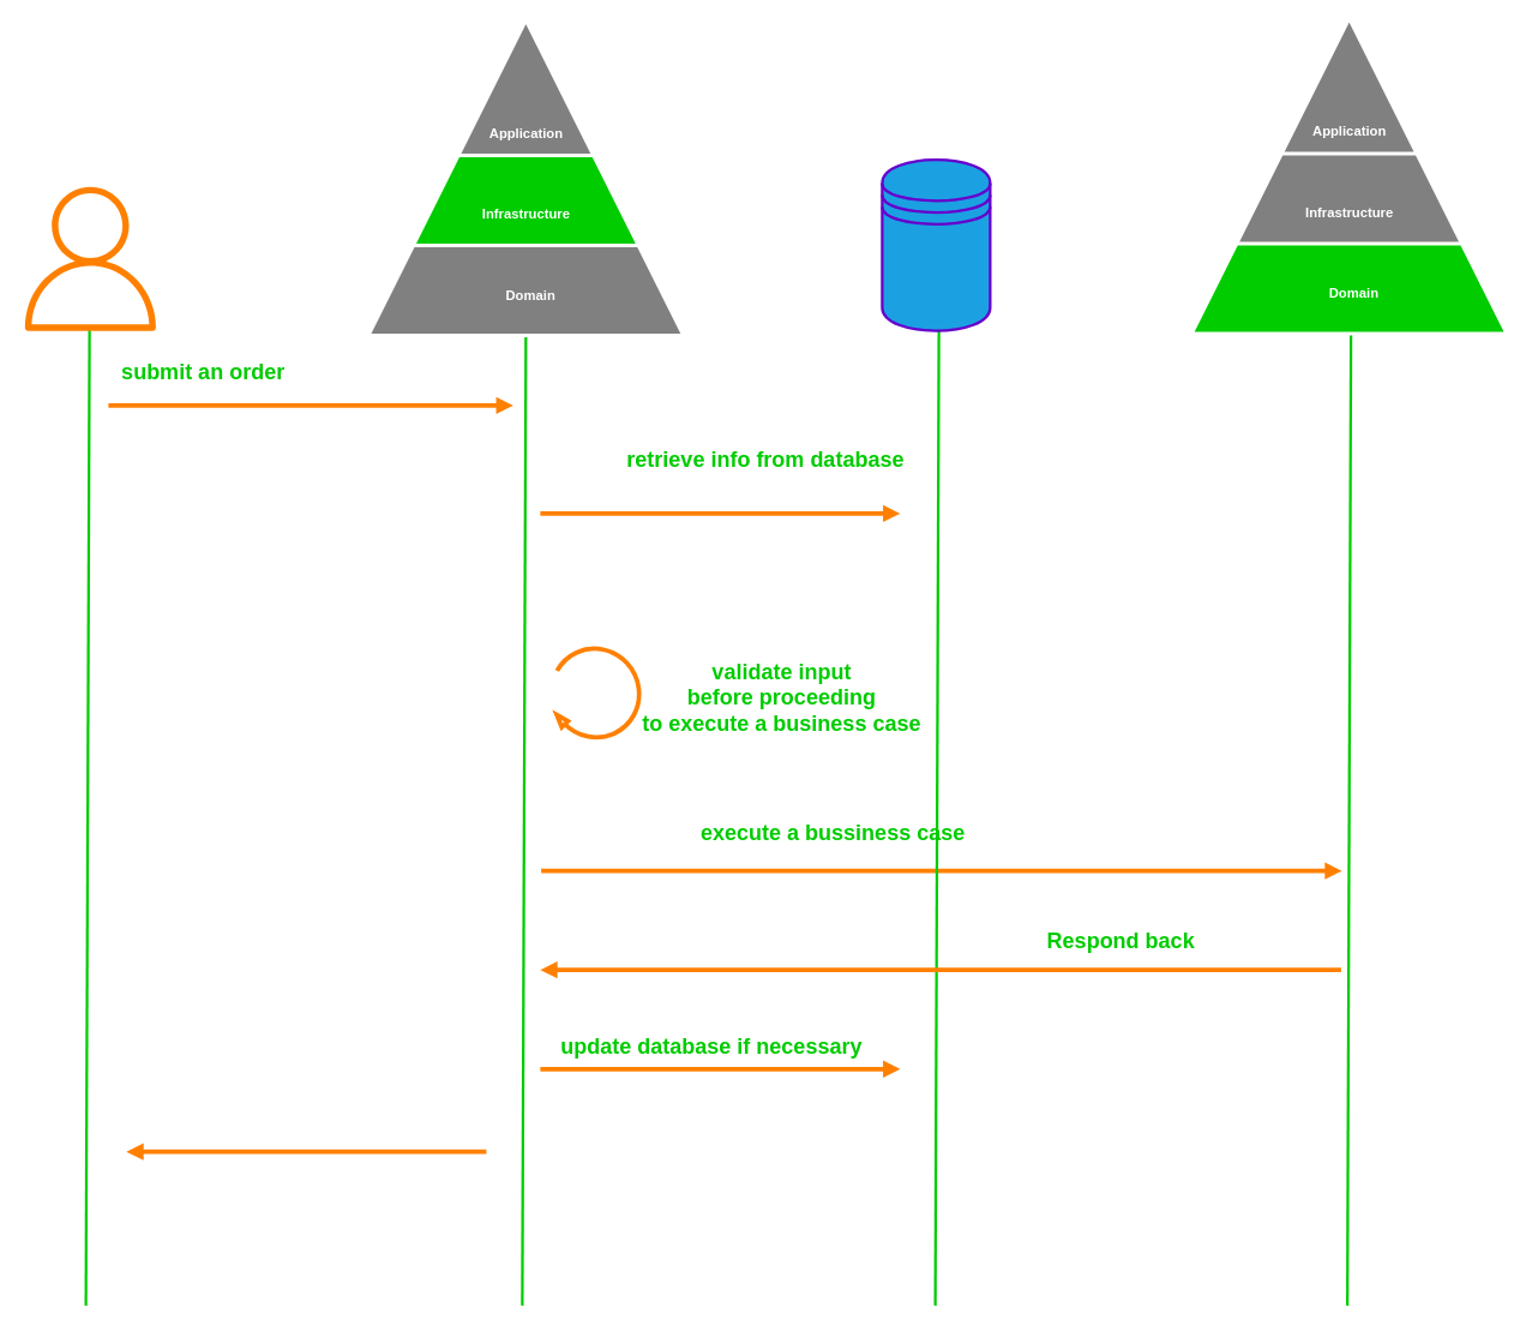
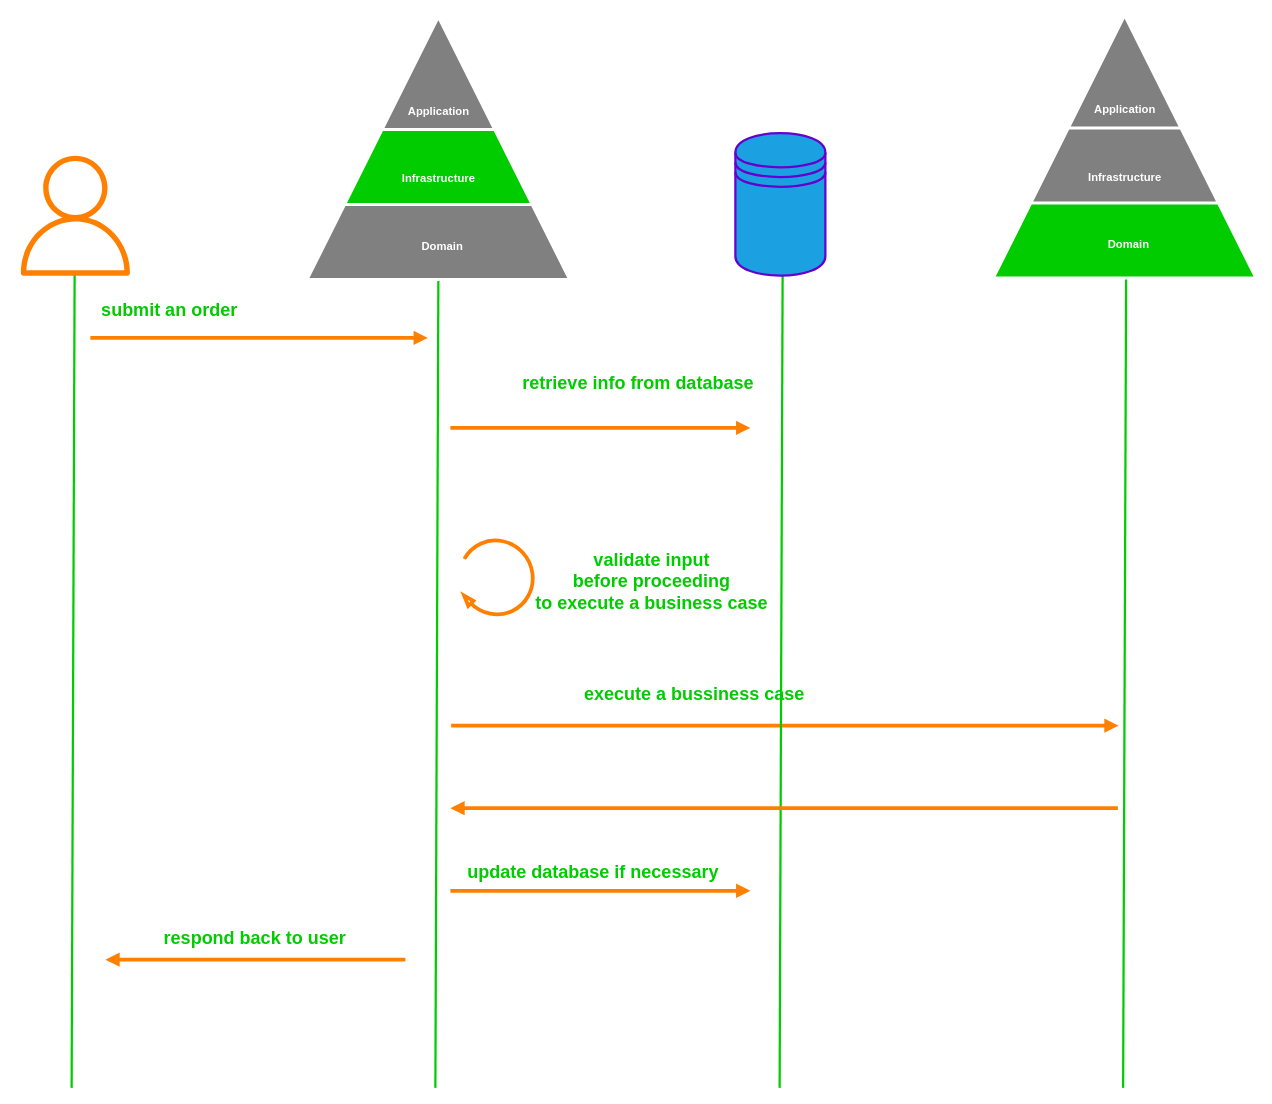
- <mxCell id="14" value="Respond back" style="text;html=1;align=center;verticalAlign=middle;resizable=0;points=[];autosize=1;strokeColor=none;fillColor=none;fontSize=24;fontStyle=1;fontColor=#00CC00;" vertex="1" parent="1"><mxGeometry x="1150" y="1025" width="190" height="40" as="geometry" /></mxCell>
+ <mxCell id="18" value="respond back to user" style="text;html=1;align=center;verticalAlign=middle;resizable=0;points=[];autosize=1;strokeColor=none;fillColor=none;fontSize=24;fontStyle=1;fontColor=#00CC00;" vertex="1" parent="1"><mxGeometry x="204" y="1230" width="270" height="40" as="geometry" /></mxCell>
